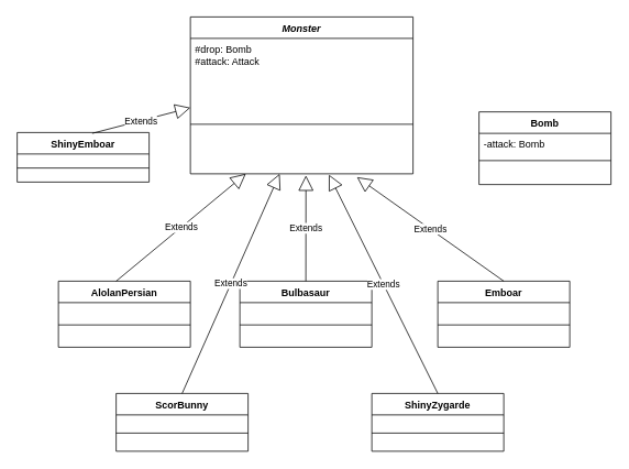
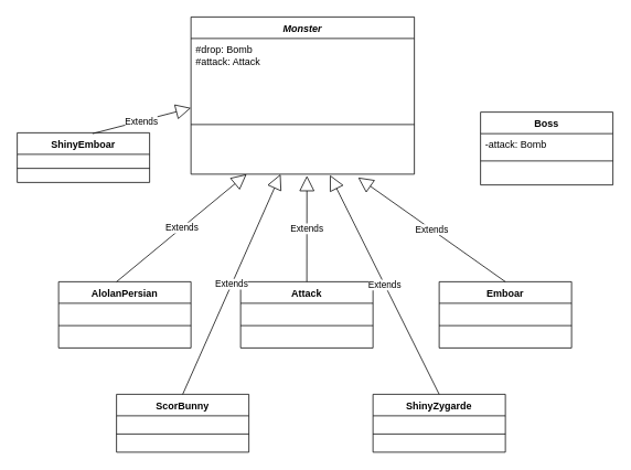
- <mxCell id="23" value="Bomb" style="swimlane;fontStyle=1;align=center;verticalAlign=top;childLayout=stackLayout;horizontal=1;startSize=26;horizontalStack=0;resizeParent=1;resizeParentMax=0;resizeLast=0;collapsible=1;marginBottom=0;" vertex="1" parent="1"><mxGeometry x="580" y="135" width="160" height="88" as="geometry" /></mxCell>
+ <mxCell id="23" value="Boss" style="swimlane;fontStyle=1;align=center;verticalAlign=top;childLayout=stackLayout;horizontal=1;startSize=26;horizontalStack=0;resizeParent=1;resizeParentMax=0;resizeLast=0;collapsible=1;marginBottom=0;" vertex="1" parent="1"><mxGeometry x="580" y="135" width="160" height="88" as="geometry" /></mxCell>
- <mxCell id="8" value="Bulbasaur" style="swimlane;fontStyle=1;align=center;verticalAlign=top;childLayout=stackLayout;horizontal=1;startSize=26;horizontalStack=0;resizeParent=1;resizeParentMax=0;resizeLast=0;collapsible=1;marginBottom=0;" parent="1" vertex="1"><mxGeometry x="290" y="340" width="160" height="80" as="geometry" /></mxCell>
+ <mxCell id="8" value="Attack" style="swimlane;fontStyle=1;align=center;verticalAlign=top;childLayout=stackLayout;horizontal=1;startSize=26;horizontalStack=0;resizeParent=1;resizeParentMax=0;resizeLast=0;collapsible=1;marginBottom=0;" parent="1" vertex="1"><mxGeometry x="290" y="340" width="160" height="80" as="geometry" /></mxCell>
